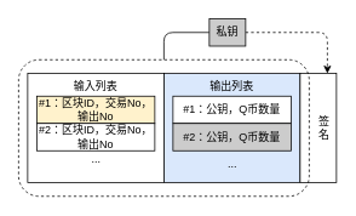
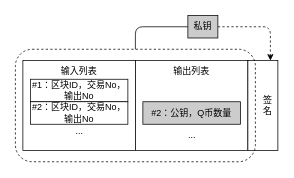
- <mxCell id="13" value="私钥" style="rounded=0;whiteSpace=wrap;html=1;fillColor=#CCCCCC;" parent="1" vertex="1"><mxGeometry x="230" y="20" width="40" height="30" as="geometry" /></mxCell>
+ <mxCell id="13" value="私钥" style="rounded=0;whiteSpace=wrap;html=1;fillColor=#CCCCCC;" parent="1" vertex="1"><mxGeometry x="250" y="20" width="40" height="30" as="geometry" /></mxCell>
- <mxCell id="3" value="输出列表" style="rounded=0;whiteSpace=wrap;html=1;verticalAlign=top;fillColor=#dae8fc;" parent="1" vertex="1"><mxGeometry x="180" y="80" width="150" height="120" as="geometry" /></mxCell>
+ <mxCell id="3" value="输出列表" style="rounded=0;whiteSpace=wrap;html=1;verticalAlign=top;" parent="1" vertex="1"><mxGeometry x="180" y="80" width="150" height="120" as="geometry" /></mxCell>
- <mxCell id="4" value="#1：区块ID，交易No，输出No" style="rounded=0;whiteSpace=wrap;html=1;fillColor=#fff2cc;" parent="1" vertex="1"><mxGeometry x="40" y="105" width="130" height="30" as="geometry" /></mxCell>
+ <mxCell id="4" value="#1：区块ID，交易No，输出No" style="rounded=0;whiteSpace=wrap;html=1;" parent="1" vertex="1"><mxGeometry x="40" y="105" width="130" height="30" as="geometry" /></mxCell>
- <mxCell id="7" value="#1：公钥，Q币数量" style="rounded=0;whiteSpace=wrap;html=1;" parent="1" vertex="1"><mxGeometry x="190" y="105" width="130" height="30" as="geometry" /></mxCell>
